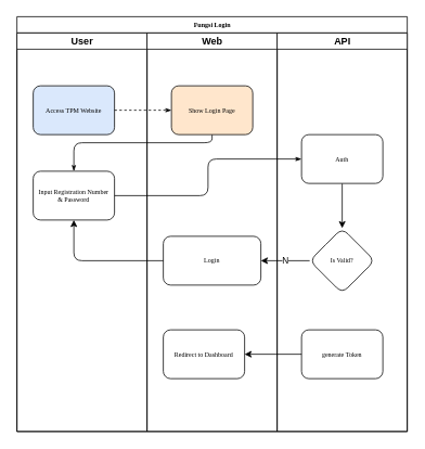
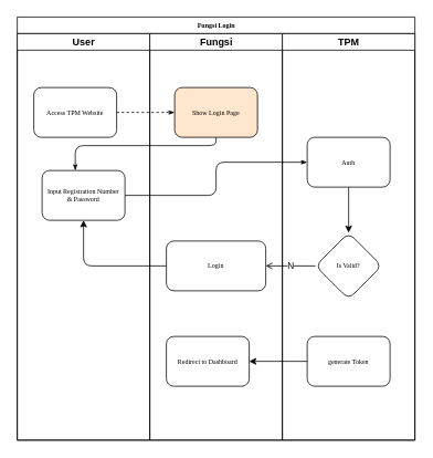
- <mxCell id="9" value="Web" style="swimlane;html=1;startSize=20;" parent="2" vertex="1"><mxGeometry x="160" y="20" width="160" height="490" as="geometry" /></mxCell>
+ <mxCell id="9" value="Fungsi" style="swimlane;html=1;startSize=20;" parent="2" vertex="1"><mxGeometry x="160" y="20" width="160" height="490" as="geometry" /></mxCell>
- <mxCell id="13" value="API" style="swimlane;html=1;startSize=20;" parent="2" vertex="1"><mxGeometry x="320" y="20" width="160" height="490" as="geometry" /></mxCell>
+ <mxCell id="13" value="TPM" style="swimlane;html=1;startSize=20;" parent="2" vertex="1"><mxGeometry x="320" y="20" width="160" height="490" as="geometry" /></mxCell>
- <mxCell id="4" value="Access TPM Website" style="rounded=1;whiteSpace=wrap;html=1;shadow=0;labelBackgroundColor=none;strokeWidth=1;fontFamily=Verdana;fontSize=8;align=center;fillColor=#dae8fc;" parent="3" vertex="1"><mxGeometry x="20" y="65" width="100" height="60" as="geometry" /></mxCell>
+ <mxCell id="4" value="Access TPM Website" style="rounded=1;whiteSpace=wrap;html=1;shadow=0;labelBackgroundColor=none;strokeWidth=1;fontFamily=Verdana;fontSize=8;align=center;" parent="3" vertex="1"><mxGeometry x="20" y="65" width="100" height="60" as="geometry" /></mxCell>
- <mxCell id="5" value="Input Registration Number&lt;br&gt;&amp;amp; Password" style="rounded=1;whiteSpace=wrap;html=1;shadow=0;labelBackgroundColor=none;strokeWidth=1;fontFamily=Verdana;fontSize=8;align=center;" parent="3" vertex="1"><mxGeometry x="20" y="170" width="100" height="60" as="geometry" /></mxCell>
+ <mxCell id="5" value="Input Registration Number&lt;br&gt;&amp;amp; Password" style="rounded=1;whiteSpace=wrap;html=1;shadow=0;labelBackgroundColor=none;strokeWidth=1;fontFamily=Verdana;fontSize=8;align=center;" parent="3" vertex="1"><mxGeometry x="30" y="165" width="100" height="60" as="geometry" /></mxCell>
- <mxCell id="19" value="N" style="edgeStyle=orthogonalEdgeStyle;rounded=0;orthogonalLoop=1;jettySize=auto;html=1;" edge="1" parent="2" source="17" target="12"><mxGeometry relative="1" as="geometry" /></mxCell>
+ <mxCell id="19" value="N" style="edgeStyle=orthogonalEdgeStyle;rounded=0;orthogonalLoop=1;jettySize=auto;html=1;endArrow=open;" edge="1" parent="2" source="17" target="12"><mxGeometry relative="1" as="geometry" /></mxCell>
